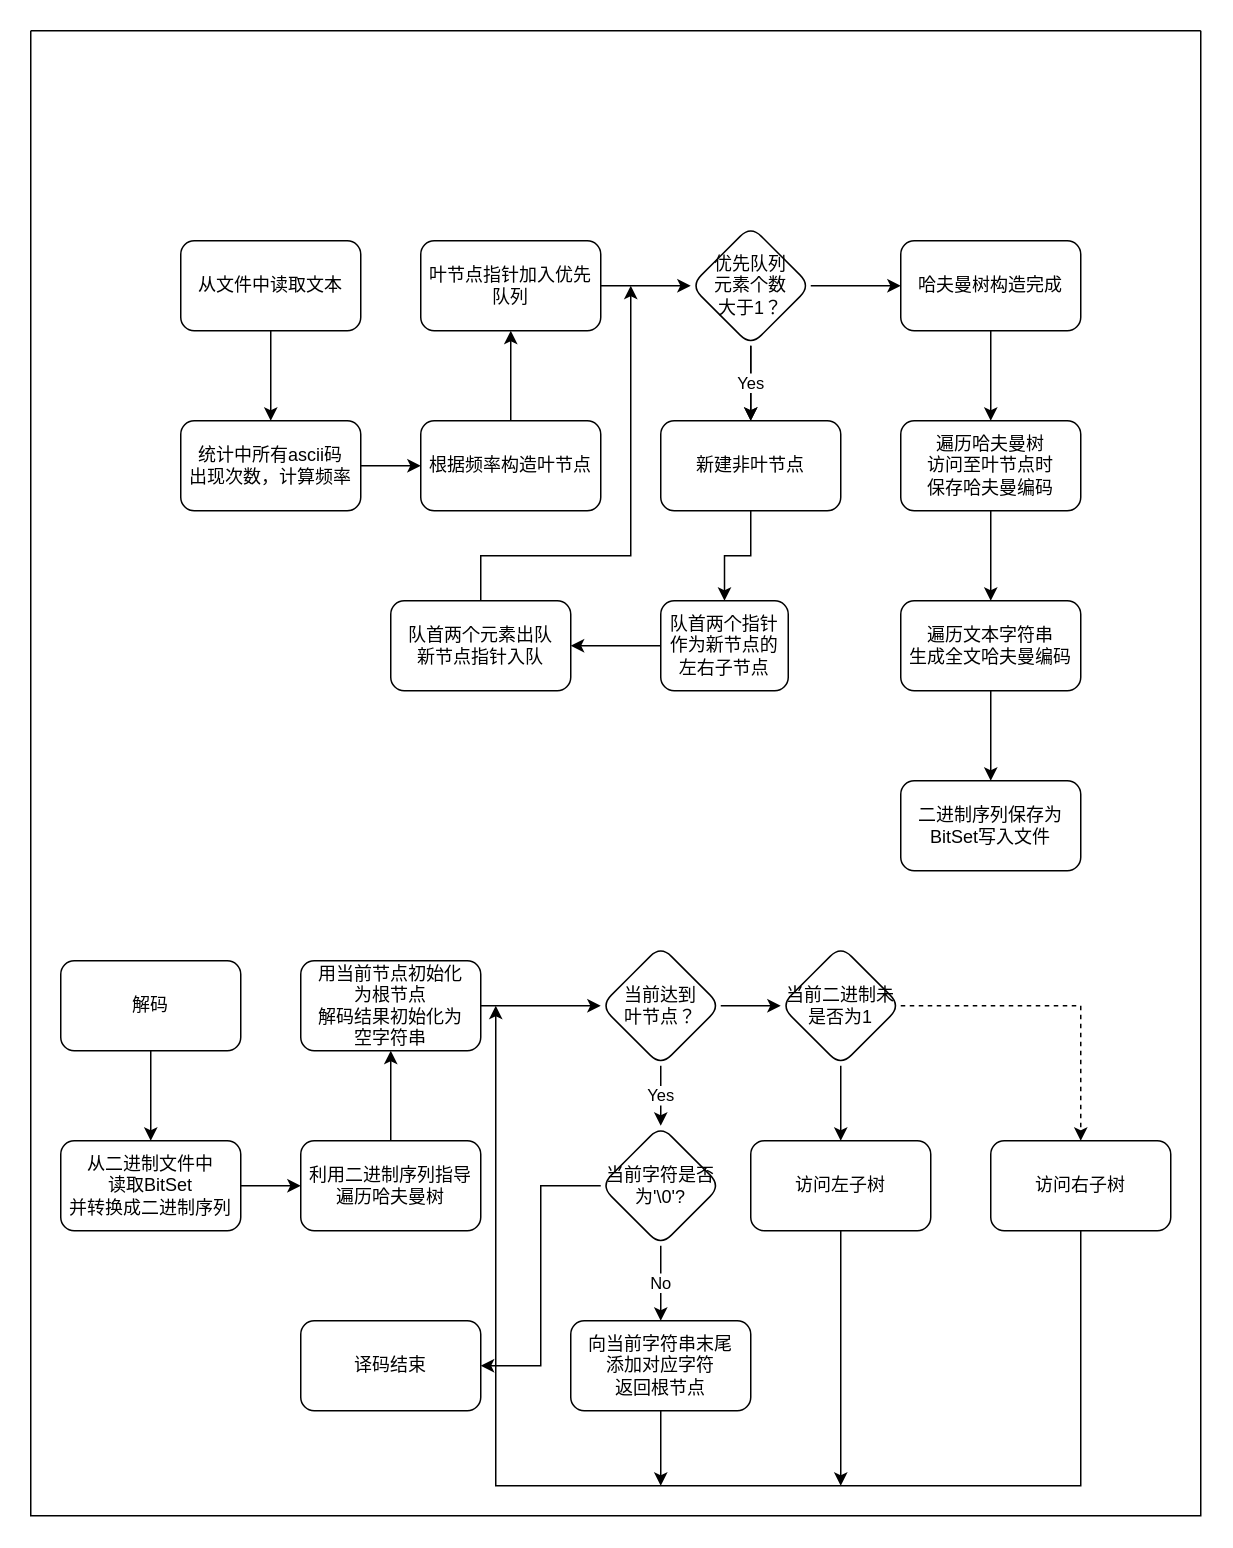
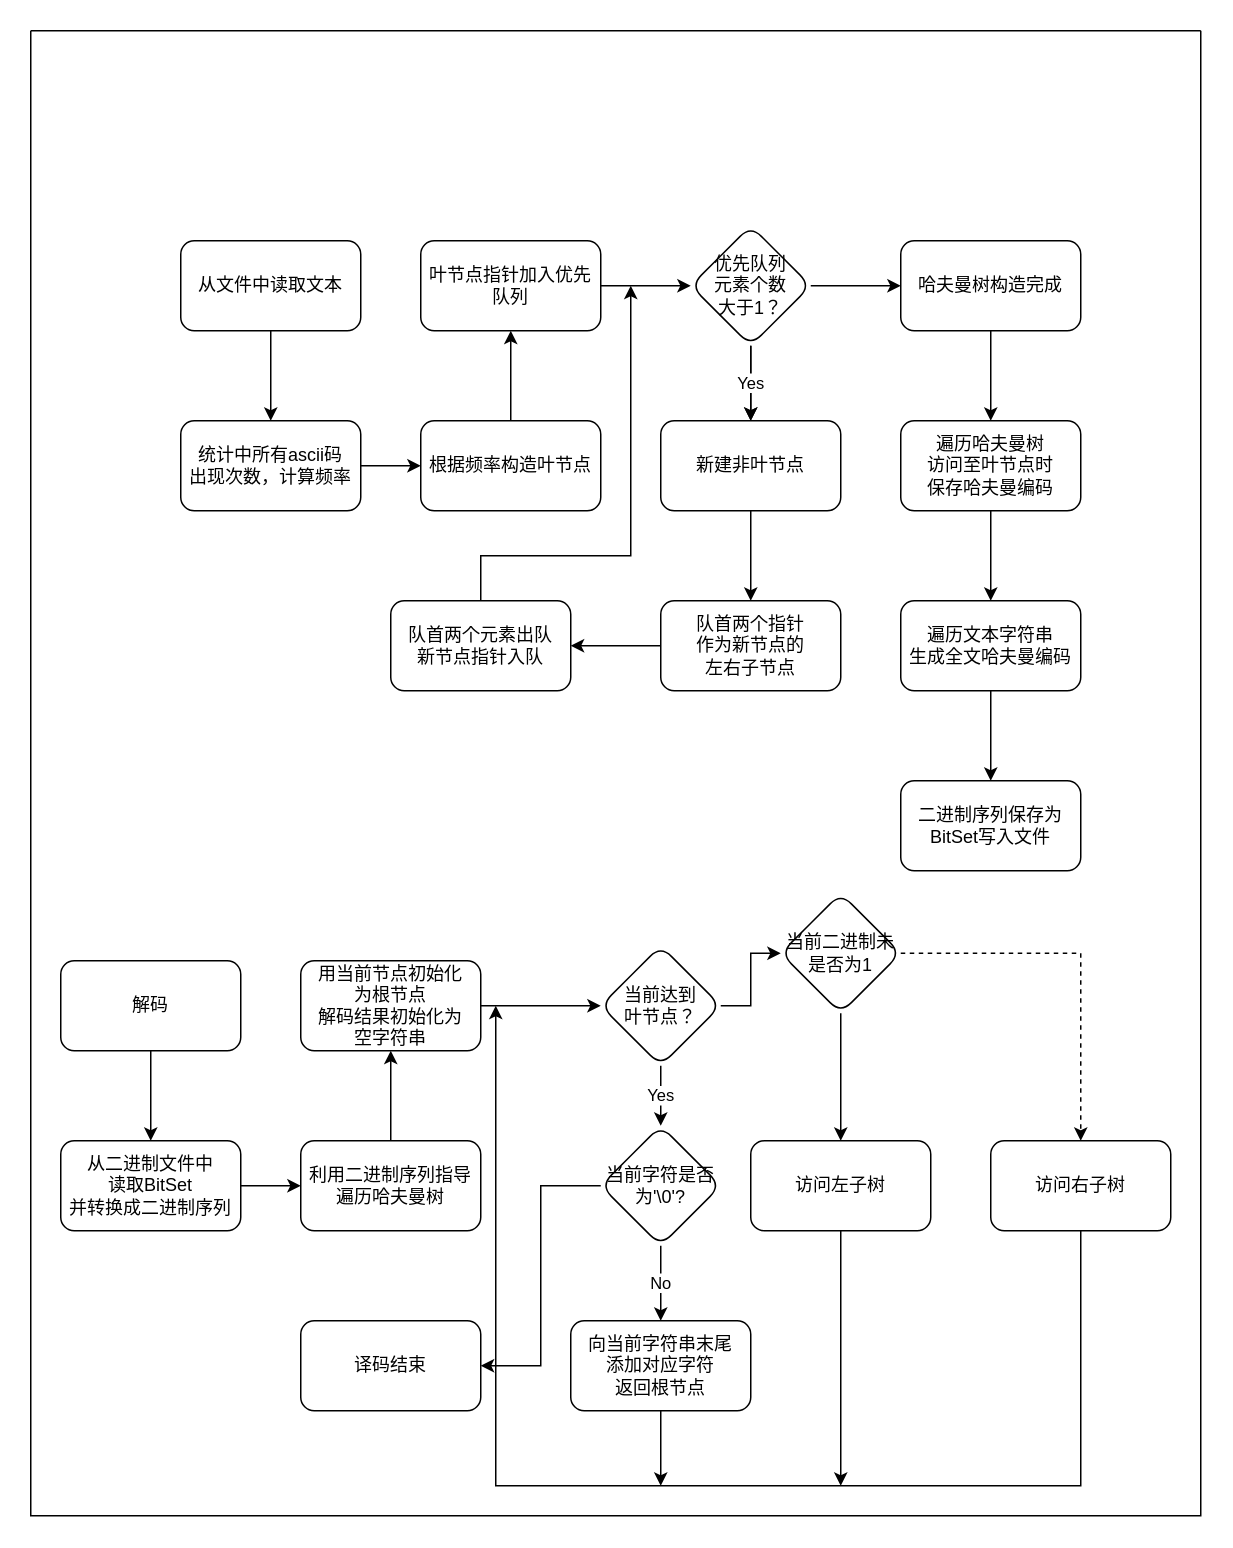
- <mxCell id="17" value="队首两个指针&lt;br&gt;作为新节点的&lt;br&gt;左右子节点" style="whiteSpace=wrap;html=1;rounded=1;" vertex="1" parent="1"><mxGeometry x="440" y="400" width="85" height="60" as="geometry" /></mxCell>
+ <mxCell id="17" value="队首两个指针&lt;br&gt;作为新节点的&lt;br&gt;左右子节点" style="whiteSpace=wrap;html=1;rounded=1;" vertex="1" parent="1"><mxGeometry x="440" y="400" width="120" height="60" as="geometry" /></mxCell>
- <mxCell id="45" value="当前二进制未是否为1" style="rhombus;whiteSpace=wrap;html=1;rounded=1;" vertex="1" parent="1"><mxGeometry x="520" y="630" width="80" height="80" as="geometry" /></mxCell>
+ <mxCell id="45" value="当前二进制未是否为1" style="rhombus;whiteSpace=wrap;html=1;rounded=1;" vertex="1" parent="1"><mxGeometry x="520" y="595" width="80" height="80" as="geometry" /></mxCell>
